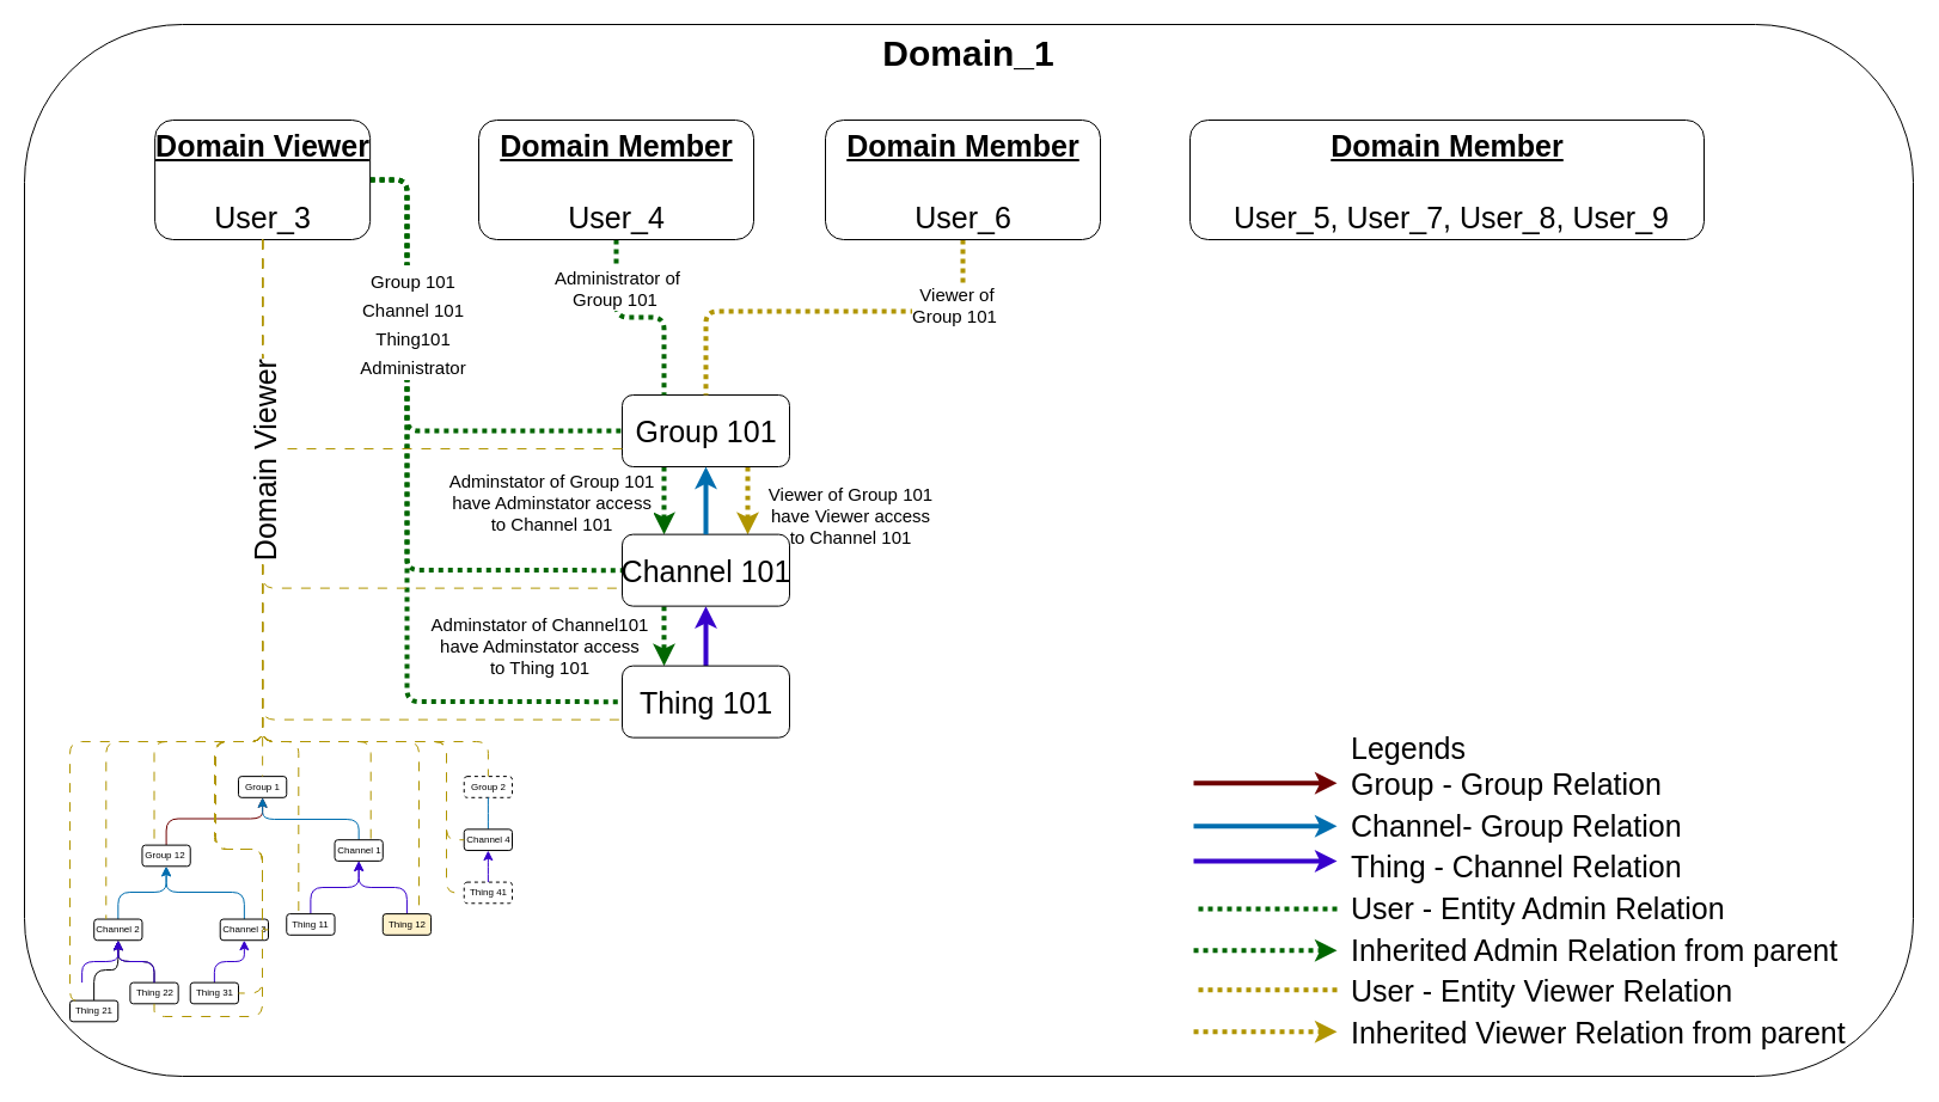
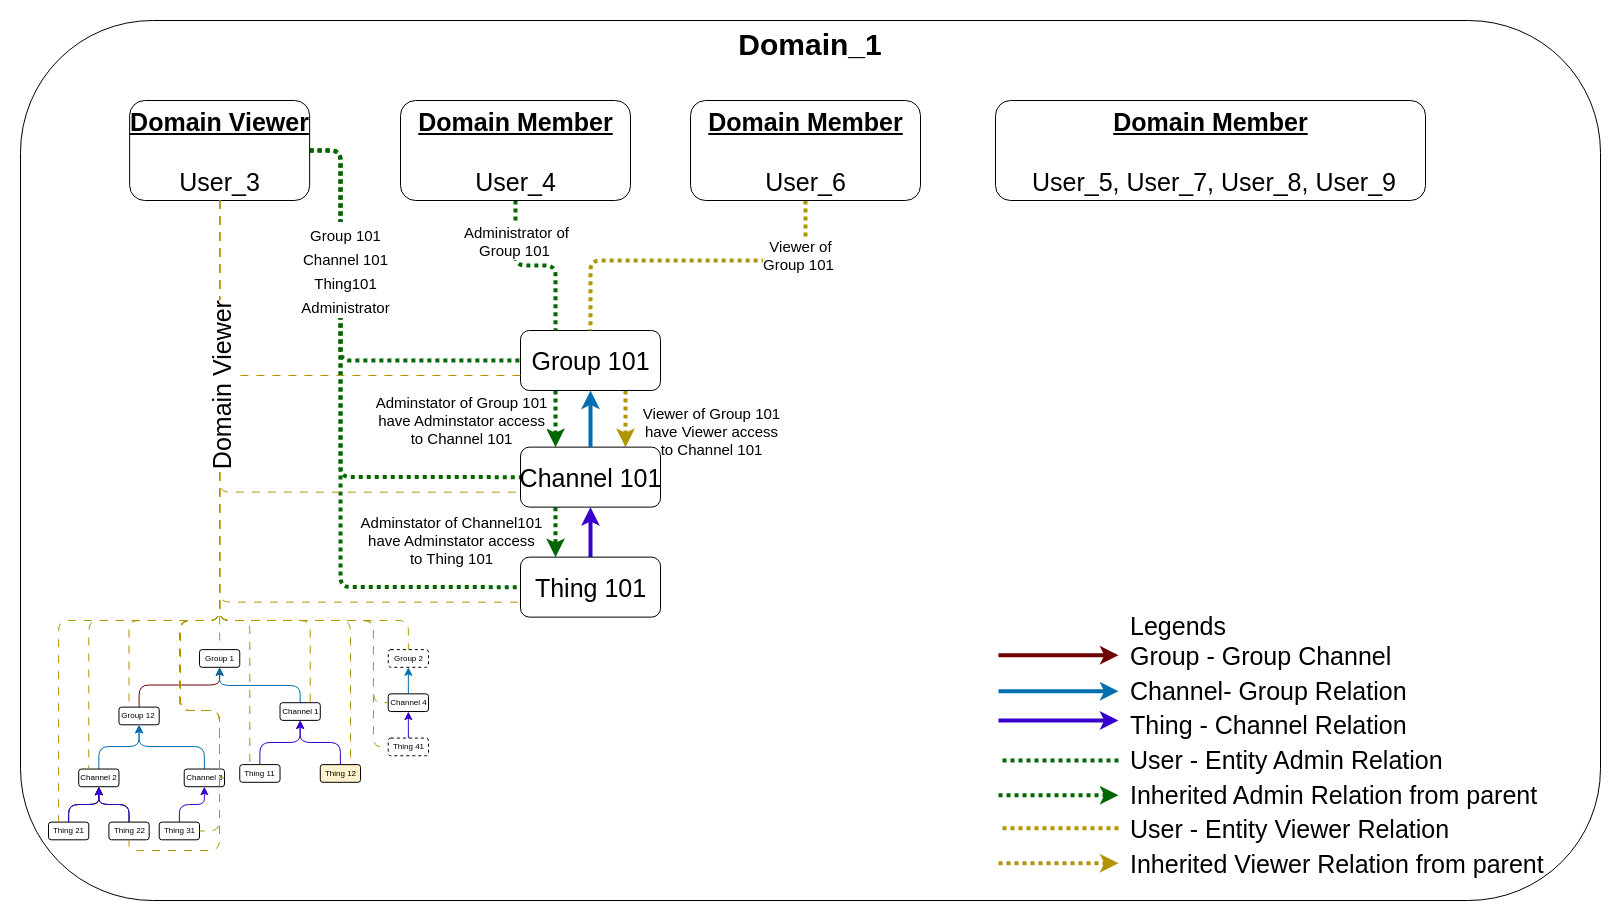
- <mxCell id="75" value="Group - Group Relation" style="text;html=1;strokeColor=none;fillColor=none;align=left;verticalAlign=middle;whiteSpace=wrap;rounded=0;fontSize=25;" parent="70" vertex="1"><mxGeometry x="1128" y="640" width="300" height="30" as="geometry" /></mxCell>
+ <mxCell id="75" value="Group - Group Channel" style="text;html=1;strokeColor=none;fillColor=none;align=left;verticalAlign=middle;whiteSpace=wrap;rounded=0;fontSize=25;" parent="70" vertex="1"><mxGeometry x="1128" y="640" width="300" height="30" as="geometry" /></mxCell>
- <mxCell id="30" style="edgeStyle=elbowEdgeStyle;rounded=1;elbow=vertical;html=1;strokeColor=#006EAF;fontSize=8;startArrow=none;startFill=0;endArrow=none;endFill=1;fillColor=#1ba1e2;" parent="7" source="31" target="29" edge="1"><mxGeometry relative="1" as="geometry" /></mxCell>
+ <mxCell id="30" style="edgeStyle=elbowEdgeStyle;rounded=1;elbow=vertical;html=1;strokeColor=#006EAF;fontSize=8;startArrow=none;startFill=0;endArrow=classic;endFill=1;fillColor=#1ba1e2;" parent="7" source="31" target="29" edge="1"><mxGeometry relative="1" as="geometry" /></mxCell>
- <mxCell id="22" value="Thing 21" style="rounded=1;html=1;fontSize=8;" parent="7" vertex="1"><mxGeometry x="10" y="209.615" width="40.265" height="17.692" as="geometry" /></mxCell>
+ <mxCell id="22" value="Thing 21" style="rounded=1;html=1;fontSize=8;" parent="7" vertex="1"><mxGeometry y="194.615" width="40.265" height="17.692" as="geometry" /></mxCell>
